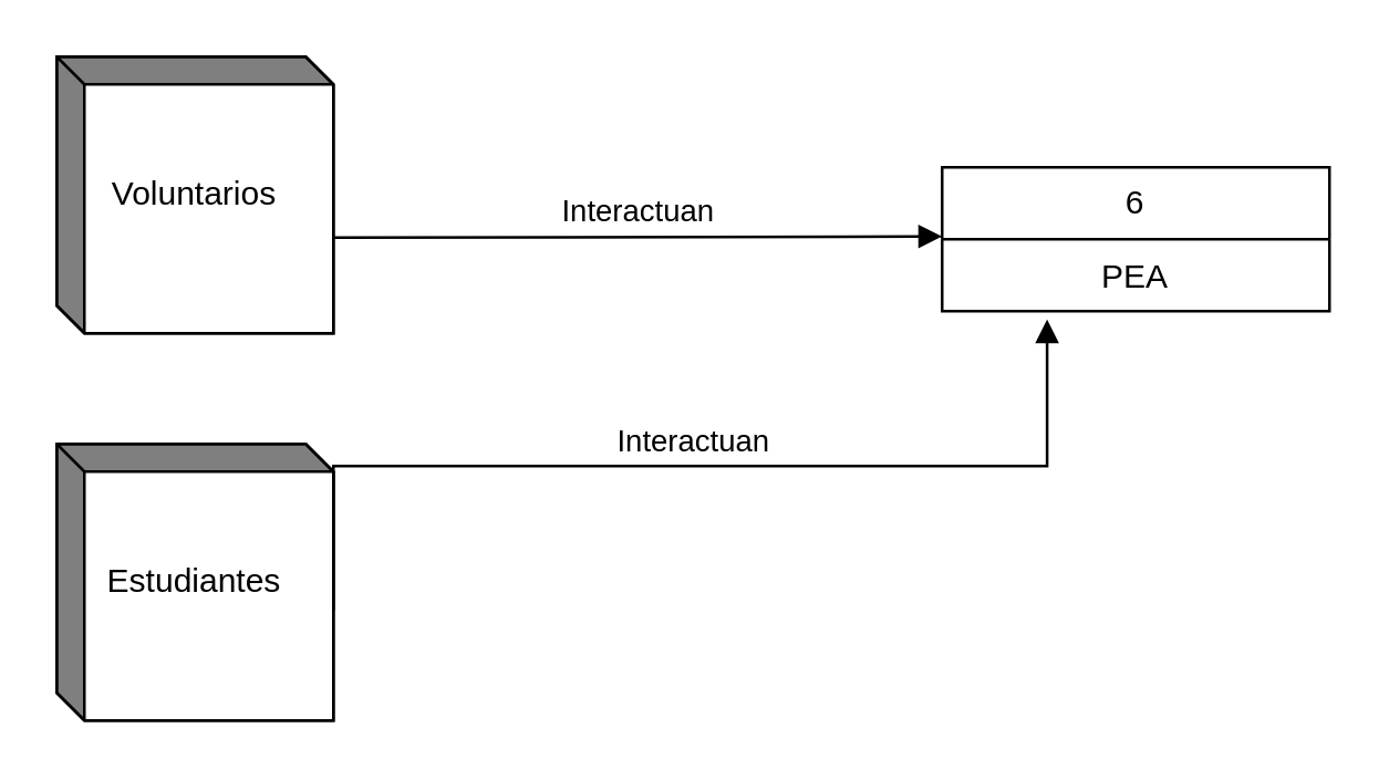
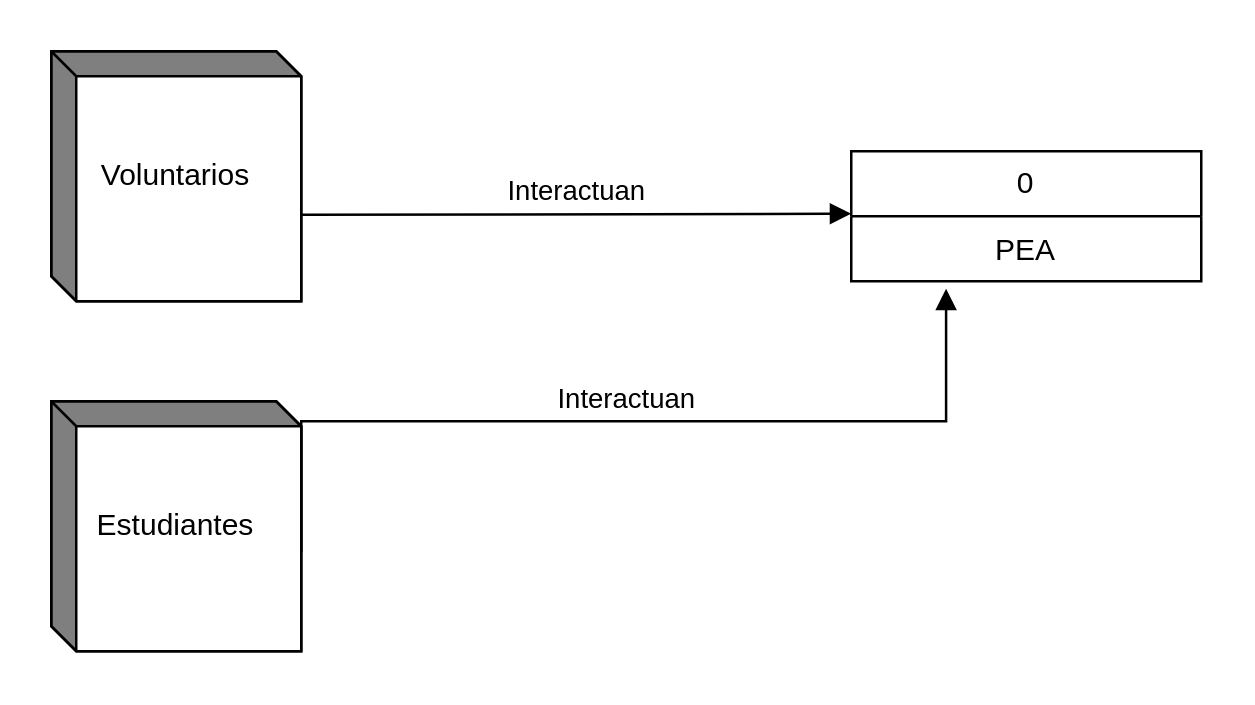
- <mxCell id="4" value="6" style="swimlane;fontStyle=0;childLayout=stackLayout;horizontal=1;startSize=26;fillColor=none;horizontalStack=0;resizeParent=1;resizeParentMax=0;resizeLast=0;collapsible=1;marginBottom=0;whiteSpace=wrap;html=1;" vertex="1" parent="1"><mxGeometry x="340" y="60" width="140" height="52" as="geometry" /></mxCell>
+ <mxCell id="4" value="0" style="swimlane;fontStyle=0;childLayout=stackLayout;horizontal=1;startSize=26;fillColor=none;horizontalStack=0;resizeParent=1;resizeParentMax=0;resizeLast=0;collapsible=1;marginBottom=0;whiteSpace=wrap;html=1;" vertex="1" parent="1"><mxGeometry x="340" y="60" width="140" height="52" as="geometry" /></mxCell>
